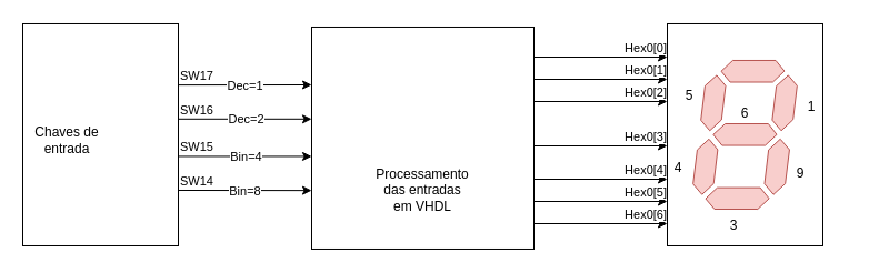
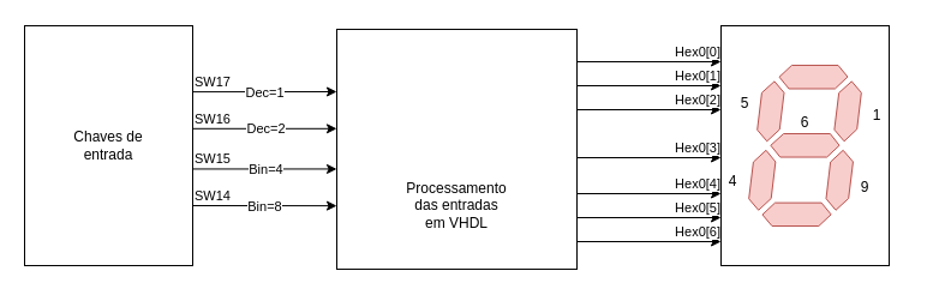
- <mxCell id="18" value="Chaves de entrada" style="text;html=1;align=center;verticalAlign=middle;whiteSpace=wrap;rounded=0;" parent="16" vertex="1"><mxGeometry x="10" y="90" width="60" height="30" as="geometry" /></mxCell>
+ <mxCell id="18" value="Chaves de entrada" style="text;html=1;align=center;verticalAlign=middle;whiteSpace=wrap;rounded=0;" parent="16" vertex="1"><mxGeometry x="40" y="85" width="60" height="30" as="geometry" /></mxCell>
- <mxCell id="24" value="3" style="text;html=1;align=center;verticalAlign=middle;whiteSpace=wrap;rounded=0;" parent="20" vertex="1"><mxGeometry x="50" y="167.01" width="60" height="30" as="geometry" /></mxCell>
